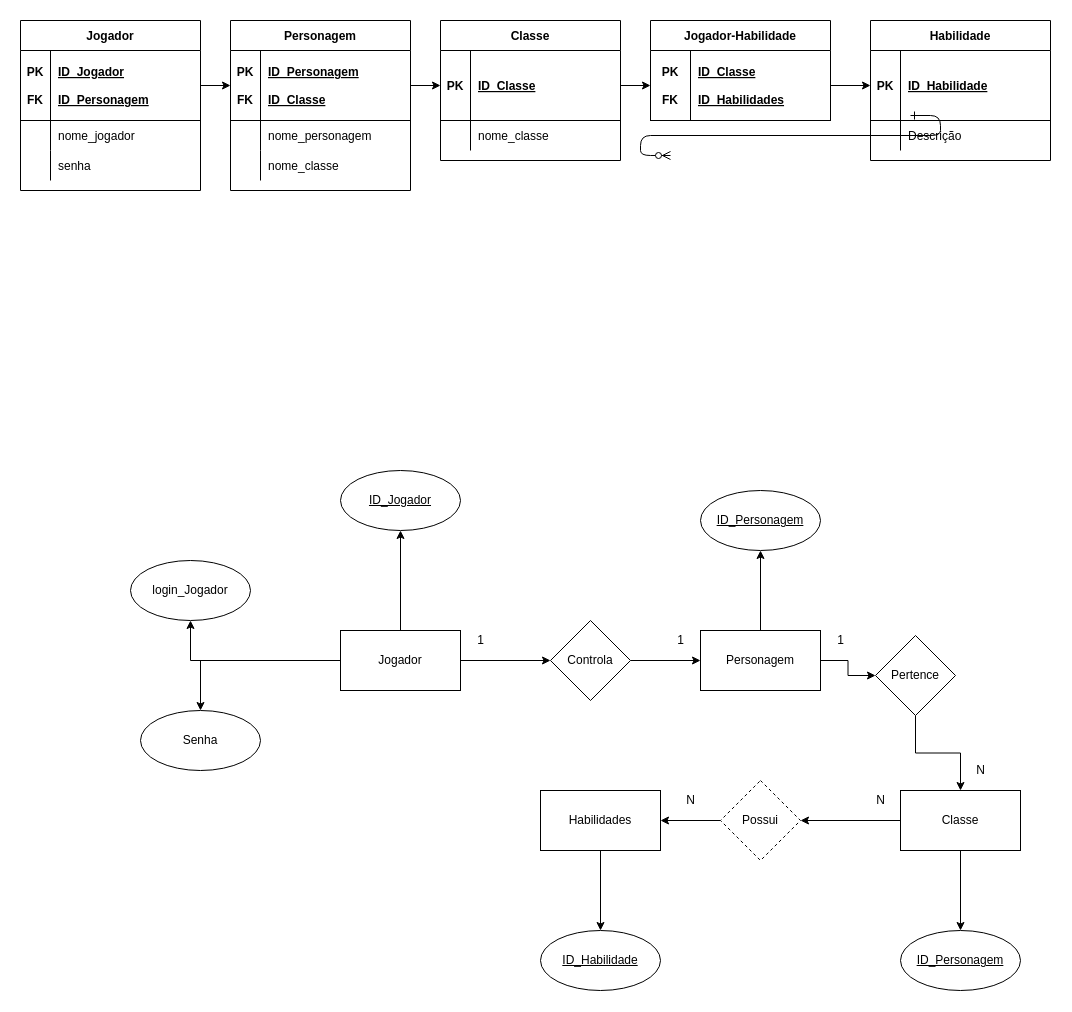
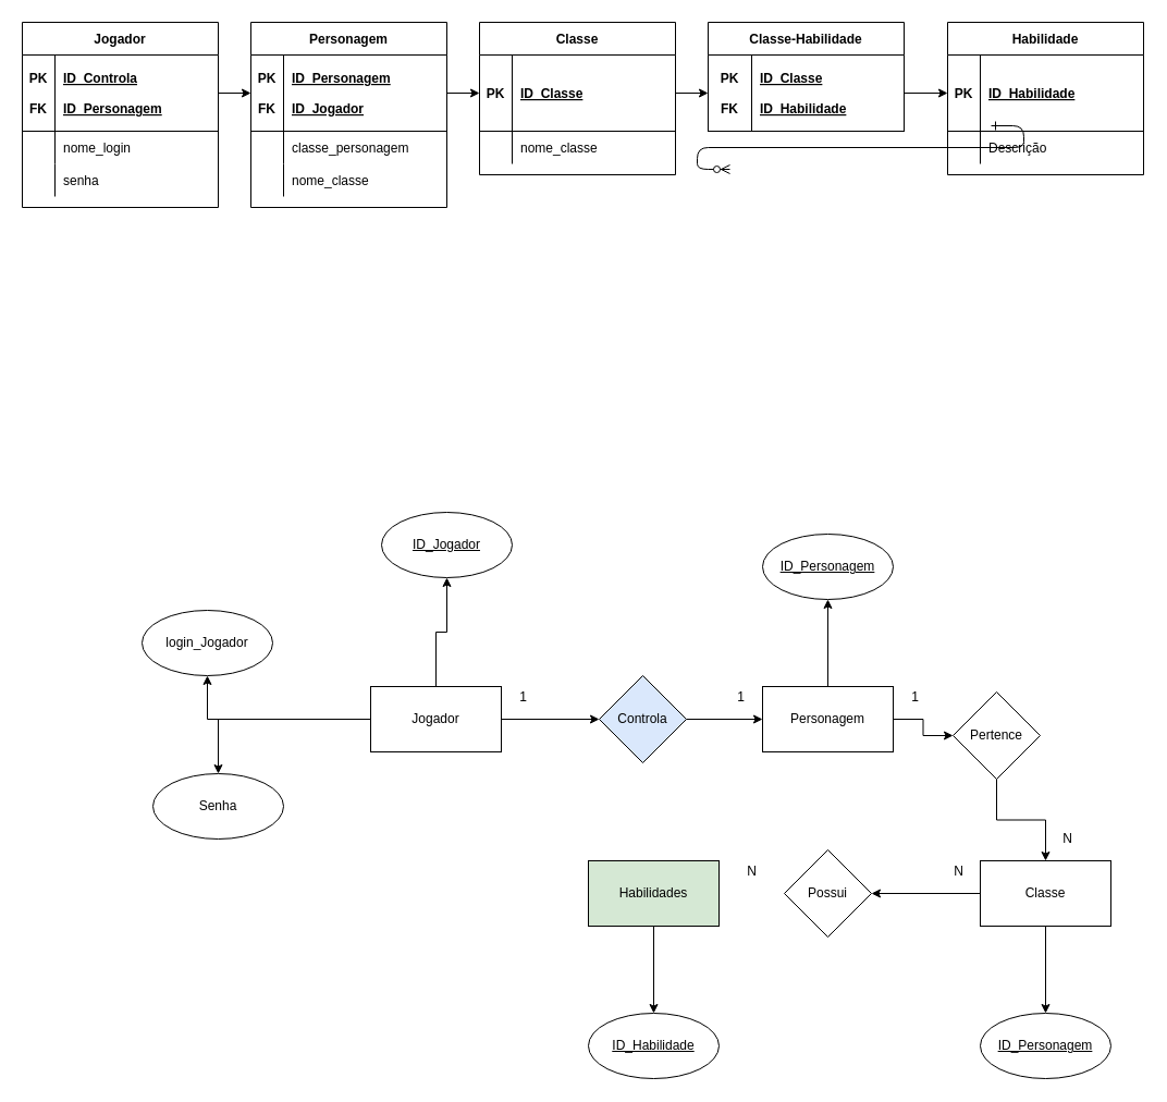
- <mxCell id="30" value="Jogador-Habilidade" style="shape=table;startSize=30;container=1;collapsible=1;childLayout=tableLayout;fixedRows=1;rowLines=0;fontStyle=1;align=center;resizeLast=1;" vertex="1" parent="1"><mxGeometry x="650" y="20" width="180" height="100" as="geometry" /></mxCell>
+ <mxCell id="30" value="Classe-Habilidade" style="shape=table;startSize=30;container=1;collapsible=1;childLayout=tableLayout;fixedRows=1;rowLines=0;fontStyle=1;align=center;resizeLast=1;" vertex="1" parent="1"><mxGeometry x="650" y="20" width="180" height="100" as="geometry" /></mxCell>
- <mxCell id="6" value="ID_Jogador&#10;&#10;ID_Personagem" style="shape=partialRectangle;connectable=0;fillColor=none;top=0;left=0;bottom=0;right=0;align=left;spacingLeft=6;fontStyle=5;overflow=hidden;startSize=30;" vertex="1" parent="4"><mxGeometry x="30" width="150" height="70" as="geometry"><mxRectangle width="150" height="70" as="alternateBounds" /></mxGeometry></mxCell>
+ <mxCell id="6" value="ID_Controla&#10;&#10;ID_Personagem" style="shape=partialRectangle;connectable=0;fillColor=none;top=0;left=0;bottom=0;right=0;align=left;spacingLeft=6;fontStyle=5;overflow=hidden;startSize=30;" vertex="1" parent="4"><mxGeometry x="30" width="150" height="70" as="geometry"><mxRectangle width="150" height="70" as="alternateBounds" /></mxGeometry></mxCell>
- <mxCell id="16" value="ID_Personagem&#10;&#10;ID_Classe" style="shape=partialRectangle;connectable=0;fillColor=none;top=0;left=0;bottom=0;right=0;align=left;spacingLeft=6;fontStyle=5;overflow=hidden;startSize=30;" vertex="1" parent="14"><mxGeometry x="30" width="150" height="70" as="geometry"><mxRectangle width="150" height="70" as="alternateBounds" /></mxGeometry></mxCell>
+ <mxCell id="16" value="ID_Personagem&#10;&#10;ID_Jogador" style="shape=partialRectangle;connectable=0;fillColor=none;top=0;left=0;bottom=0;right=0;align=left;spacingLeft=6;fontStyle=5;overflow=hidden;startSize=30;" vertex="1" parent="14"><mxGeometry x="30" width="150" height="70" as="geometry"><mxRectangle width="150" height="70" as="alternateBounds" /></mxGeometry></mxCell>
- <mxCell id="33" value="ID_Classe&#10;&#10;ID_Habilidades" style="shape=partialRectangle;connectable=0;fillColor=none;top=0;left=0;bottom=0;right=0;align=left;spacingLeft=6;fontStyle=5;overflow=hidden;startSize=30;" vertex="1" parent="31"><mxGeometry x="40" width="140" height="70" as="geometry"><mxRectangle width="140" height="70" as="alternateBounds" /></mxGeometry></mxCell>
+ <mxCell id="33" value="ID_Classe&#10;&#10;ID_Habilidade" style="shape=partialRectangle;connectable=0;fillColor=none;top=0;left=0;bottom=0;right=0;align=left;spacingLeft=6;fontStyle=5;overflow=hidden;startSize=30;" vertex="1" parent="31"><mxGeometry x="40" width="140" height="70" as="geometry"><mxRectangle width="140" height="70" as="alternateBounds" /></mxGeometry></mxCell>
- <mxCell id="9" value="nome_jogador" style="shape=partialRectangle;connectable=0;fillColor=none;top=0;left=0;bottom=0;right=0;align=left;spacingLeft=6;overflow=hidden;startSize=30;" vertex="1" parent="7"><mxGeometry x="30" width="150" height="30" as="geometry"><mxRectangle width="150" height="30" as="alternateBounds" /></mxGeometry></mxCell>
+ <mxCell id="9" value="nome_login" style="shape=partialRectangle;connectable=0;fillColor=none;top=0;left=0;bottom=0;right=0;align=left;spacingLeft=6;overflow=hidden;startSize=30;" vertex="1" parent="7"><mxGeometry x="30" width="150" height="30" as="geometry"><mxRectangle width="150" height="30" as="alternateBounds" /></mxGeometry></mxCell>
- <mxCell id="19" value="nome_personagem" style="shape=partialRectangle;connectable=0;fillColor=none;top=0;left=0;bottom=0;right=0;align=left;spacingLeft=6;overflow=hidden;startSize=30;" vertex="1" parent="17"><mxGeometry x="30" width="150" height="30" as="geometry"><mxRectangle width="150" height="30" as="alternateBounds" /></mxGeometry></mxCell>
+ <mxCell id="19" value="classe_personagem" style="shape=partialRectangle;connectable=0;fillColor=none;top=0;left=0;bottom=0;right=0;align=left;spacingLeft=6;overflow=hidden;startSize=30;" vertex="1" parent="17"><mxGeometry x="30" width="150" height="30" as="geometry"><mxRectangle width="150" height="30" as="alternateBounds" /></mxGeometry></mxCell>
- <mxCell id="68" value="&lt;u&gt;ID_Jogador&lt;/u&gt;" style="ellipse;whiteSpace=wrap;html=1;rounded=0;startSize=30;" vertex="1" parent="1"><mxGeometry x="340" y="470" width="120" height="60" as="geometry" /></mxCell>
+ <mxCell id="68" value="&lt;u&gt;ID_Jogador&lt;/u&gt;" style="ellipse;whiteSpace=wrap;html=1;rounded=0;startSize=30;" vertex="1" parent="1"><mxGeometry x="350" y="470" width="120" height="60" as="geometry" /></mxCell>
- <mxCell id="47" value="Controla" style="rhombus;whiteSpace=wrap;html=1;rounded=0;startSize=30;" vertex="1" parent="1"><mxGeometry x="550" y="620" width="80" height="80" as="geometry" /></mxCell>
+ <mxCell id="47" value="Controla" style="rhombus;whiteSpace=wrap;html=1;rounded=0;startSize=30;fillColor=#dae8fc;" vertex="1" parent="1"><mxGeometry x="550" y="620" width="80" height="80" as="geometry" /></mxCell>
- <mxCell id="59" value="Habilidades" style="whiteSpace=wrap;html=1;rounded=0;startSize=30;" vertex="1" parent="1"><mxGeometry x="540" y="790" width="120" height="60" as="geometry" /></mxCell>
+ <mxCell id="59" value="Habilidades" style="whiteSpace=wrap;html=1;rounded=0;startSize=30;fillColor=#d5e8d4;" vertex="1" parent="1"><mxGeometry x="540" y="790" width="120" height="60" as="geometry" /></mxCell>
- <mxCell id="56" value="" style="edgeStyle=orthogonalEdgeStyle;rounded=0;orthogonalLoop=1;jettySize=auto;html=1;startSize=30;" edge="1" parent="1" source="57" target="59"><mxGeometry relative="1" as="geometry" /></mxCell>
- <mxCell id="57" value="Possui" style="rhombus;whiteSpace=wrap;html=1;rounded=0;startSize=30;dashed=1;" vertex="1" parent="1"><mxGeometry x="720" y="780" width="80" height="80" as="geometry" /></mxCell>
+ <mxCell id="57" value="Possui" style="rhombus;whiteSpace=wrap;html=1;rounded=0;startSize=30;" vertex="1" parent="1"><mxGeometry x="720" y="780" width="80" height="80" as="geometry" /></mxCell>
